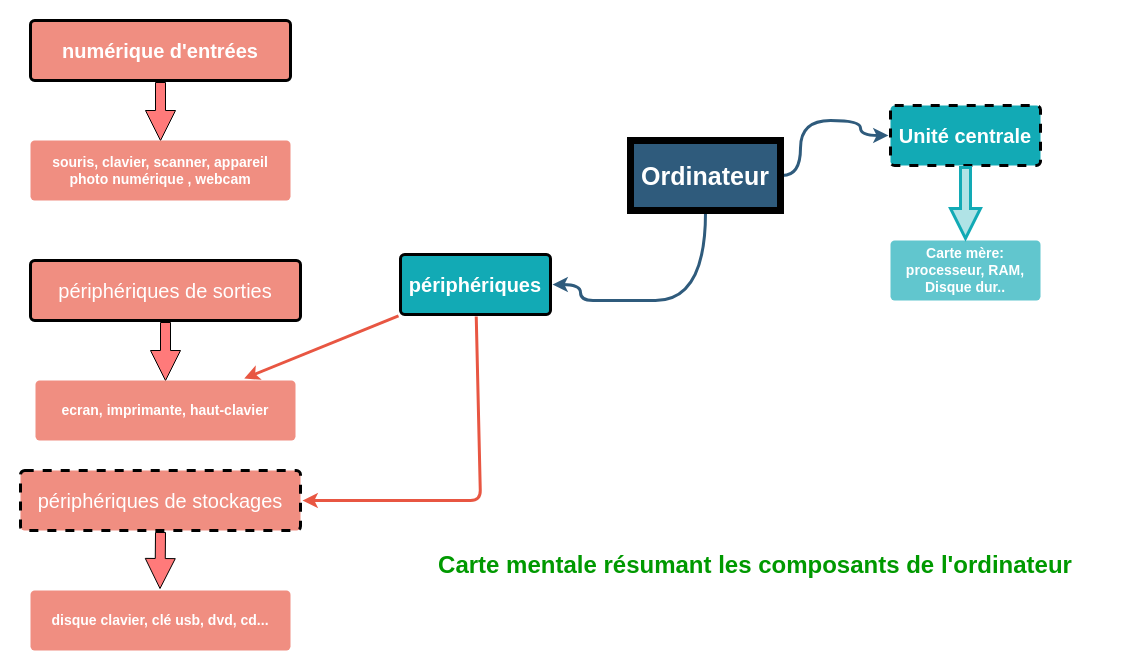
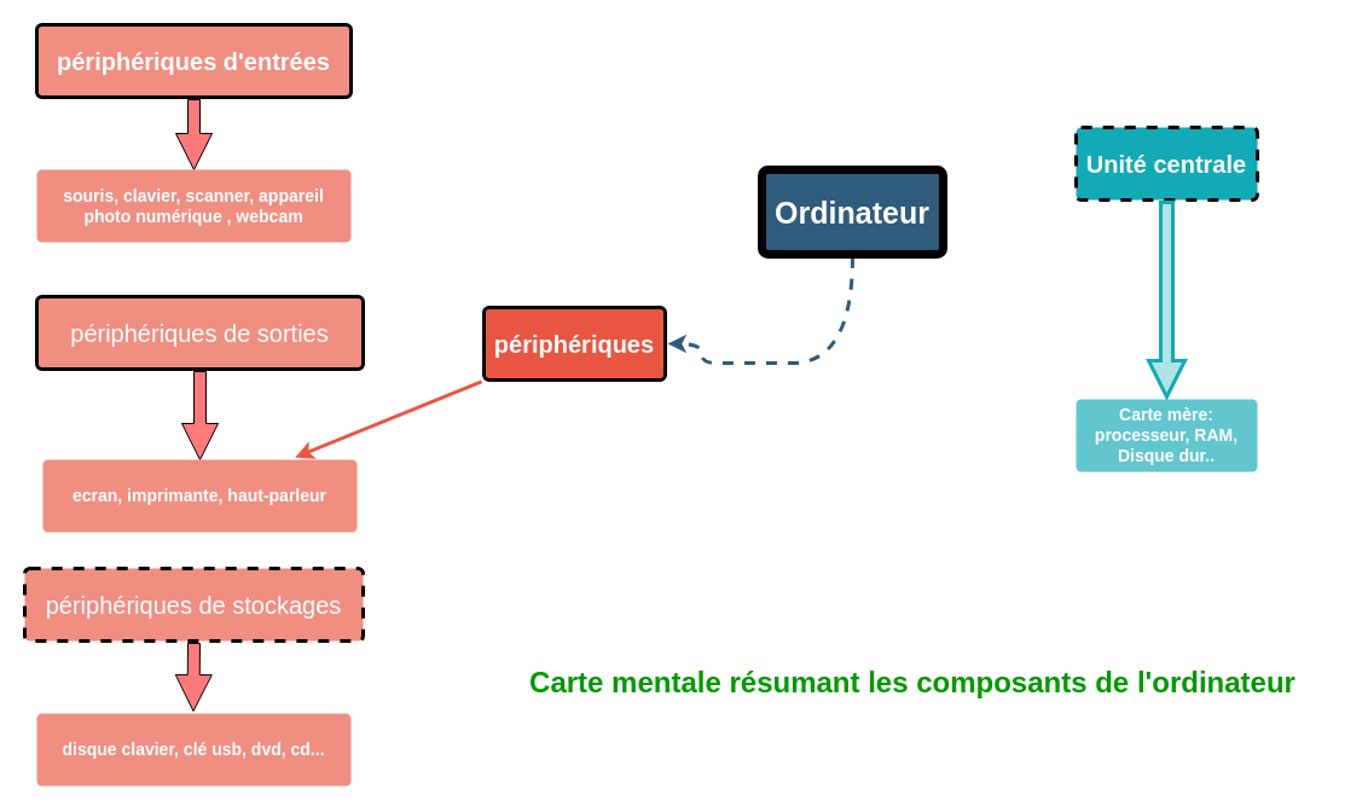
- <mxCell id="10" value="numérique d'entrées" style="rounded=1;whiteSpace=wrap;html=1;shadow=0;labelBackgroundColor=none;strokeColor=default;strokeWidth=3;fillColor=#f08e81;fontFamily=Helvetica;fontSize=20;fontColor=#FFFFFF;align=center;spacing=5;fontStyle=1;arcSize=7;perimeterSpacing=2;" parent="1" vertex="1"><mxGeometry x="30" y="20" width="260" height="60" as="geometry" /></mxCell>
+ <mxCell id="10" value="périphériques d'entrées" style="rounded=1;whiteSpace=wrap;html=1;shadow=0;labelBackgroundColor=none;strokeColor=default;strokeWidth=3;fillColor=#f08e81;fontFamily=Helvetica;fontSize=20;fontColor=#FFFFFF;align=center;spacing=5;fontStyle=1;arcSize=7;perimeterSpacing=2;" parent="1" vertex="1"><mxGeometry x="30" y="20" width="260" height="60" as="geometry" /></mxCell>
- <mxCell id="2" value="" style="edgeStyle=orthogonalEdgeStyle;rounded=0;jumpStyle=none;html=1;shadow=0;labelBackgroundColor=none;startArrow=none;startFill=0;endArrow=classic;endFill=1;jettySize=auto;orthogonalLoop=1;strokeColor=#2F5B7C;strokeWidth=3;fontFamily=Helvetica;fontSize=16;fontColor=#23445D;spacing=5;curved=1;" parent="1" source="4" target="11" edge="1"><mxGeometry relative="1" as="geometry"><Array as="points"><mxPoint x="800" y="175" /><mxPoint x="800" y="120" /><mxPoint x="860" y="120" /><mxPoint x="860" y="135" /></Array></mxGeometry></mxCell>
- <mxCell id="4" value="Ordinateur" style="whiteSpace=wrap;html=1;shadow=0;labelBackgroundColor=none;strokeColor=default;strokeWidth=7;fillColor=#2F5B7C;fontFamily=Helvetica;fontSize=25;fontColor=#FFFFFF;align=center;fontStyle=1;spacing=5;arcSize=7;perimeterSpacing=2;rounded=0;" parent="1" vertex="1"><mxGeometry x="630" y="140" width="150" height="70" as="geometry" /></mxCell>
+ <mxCell id="4" value="Ordinateur" style="rounded=1;whiteSpace=wrap;html=1;shadow=0;labelBackgroundColor=none;strokeColor=default;strokeWidth=7;fillColor=#2F5B7C;fontFamily=Helvetica;fontSize=25;fontColor=#FFFFFF;align=center;fontStyle=1;spacing=5;arcSize=7;perimeterSpacing=2;" parent="1" vertex="1"><mxGeometry x="630" y="140" width="150" height="70" as="geometry" /></mxCell>
- <mxCell id="12" value="Carte mère:&lt;br&gt;processeur, RAM, Disque dur.." style="rounded=1;whiteSpace=wrap;html=1;shadow=0;labelBackgroundColor=none;strokeColor=none;strokeWidth=3;fillColor=#61c6ce;fontFamily=Helvetica;fontSize=14;fontColor=#FFFFFF;align=center;spacing=5;fontStyle=1;arcSize=7;perimeterSpacing=2;" parent="1" vertex="1"><mxGeometry x="890" y="240" width="150" height="60" as="geometry" /></mxCell>
+ <mxCell id="12" value="Carte mère:&lt;br&gt;processeur, RAM, Disque dur.." style="rounded=1;whiteSpace=wrap;html=1;shadow=0;labelBackgroundColor=none;strokeColor=none;strokeWidth=3;fillColor=#61c6ce;fontFamily=Helvetica;fontSize=14;fontColor=#FFFFFF;align=center;spacing=5;fontStyle=1;arcSize=7;perimeterSpacing=2;" parent="1" vertex="1"><mxGeometry x="890" y="330" width="150" height="60" as="geometry" /></mxCell>
- <mxCell id="7" value="périphériques" style="rounded=1;whiteSpace=wrap;html=1;shadow=0;labelBackgroundColor=none;strokeColor=default;strokeWidth=3;fillColor=#12aab5;fontFamily=Helvetica;fontSize=20;fontColor=#FFFFFF;align=center;spacing=5;fontStyle=1;arcSize=7;perimeterSpacing=2;" parent="1" vertex="1"><mxGeometry x="400" y="254" width="150" height="60" as="geometry" /></mxCell>
+ <mxCell id="7" value="périphériques" style="rounded=1;whiteSpace=wrap;html=1;shadow=0;labelBackgroundColor=none;strokeColor=default;strokeWidth=3;fillColor=#e85642;fontFamily=Helvetica;fontSize=20;fontColor=#FFFFFF;align=center;spacing=5;fontStyle=1;arcSize=7;perimeterSpacing=2;" parent="1" vertex="1"><mxGeometry x="400" y="254" width="150" height="60" as="geometry" /></mxCell>
- <mxCell id="9" value="périphériques de sorties" style="rounded=1;whiteSpace=wrap;html=1;shadow=0;labelBackgroundColor=none;strokeColor=default;strokeWidth=3;fillColor=#f08e81;fontFamily=Helvetica;fontSize=20;fontColor=#FFFFFF;align=center;spacing=5;fontStyle=0;arcSize=7;perimeterSpacing=2;" parent="1" vertex="1"><mxGeometry x="30" y="260" width="270" height="60" as="geometry" /></mxCell>
+ <mxCell id="9" value="périphériques de sorties" style="rounded=1;whiteSpace=wrap;html=1;shadow=0;labelBackgroundColor=none;strokeColor=default;strokeWidth=3;fillColor=#f08e81;fontFamily=Helvetica;fontSize=20;fontColor=#FFFFFF;align=center;spacing=5;fontStyle=0;arcSize=7;perimeterSpacing=2;" parent="1" vertex="1"><mxGeometry x="30" y="245" width="270" height="60" as="geometry" /></mxCell>
- <mxCell id="3" value="" style="edgeStyle=orthogonalEdgeStyle;rounded=0;jumpStyle=none;html=1;shadow=0;labelBackgroundColor=none;startArrow=none;startFill=0;endArrow=classic;endFill=1;jettySize=auto;orthogonalLoop=1;strokeColor=#2F5B7C;strokeWidth=3;fontFamily=Helvetica;fontSize=16;fontColor=#23445D;spacing=5;curved=1;" parent="1" source="4" target="7" edge="1"><mxGeometry relative="1" as="geometry"><Array as="points"><mxPoint x="605" y="300" /><mxPoint x="580" y="300" /><mxPoint x="580" y="330" /></Array></mxGeometry></mxCell>
+ <mxCell id="3" value="" style="edgeStyle=orthogonalEdgeStyle;rounded=0;jumpStyle=none;html=1;shadow=0;labelBackgroundColor=none;startArrow=none;startFill=0;endArrow=classic;endFill=1;jettySize=auto;orthogonalLoop=1;strokeColor=#2F5B7C;strokeWidth=3;fontFamily=Helvetica;fontSize=16;fontColor=#23445D;spacing=5;curved=1;dashed=1;" parent="1" source="4" target="7" edge="1"><mxGeometry relative="1" as="geometry"><Array as="points"><mxPoint x="605" y="300" /><mxPoint x="580" y="300" /><mxPoint x="580" y="330" /></Array></mxGeometry></mxCell>
- <mxCell id="18" value="ecran, imprimante, haut-clavier" style="rounded=1;whiteSpace=wrap;html=1;shadow=0;labelBackgroundColor=none;strokeColor=none;strokeWidth=3;fillColor=#f08e81;fontFamily=Helvetica;fontSize=14;fontColor=#FFFFFF;align=center;spacing=5;fontStyle=1;arcSize=7;perimeterSpacing=2;" vertex="1" parent="1"><mxGeometry x="35" y="380" width="260" height="60" as="geometry" /></mxCell>
+ <mxCell id="18" value="ecran, imprimante, haut-parleur" style="rounded=1;whiteSpace=wrap;html=1;shadow=0;labelBackgroundColor=none;strokeColor=none;strokeWidth=3;fillColor=#f08e81;fontFamily=Helvetica;fontSize=14;fontColor=#FFFFFF;align=center;spacing=5;fontStyle=1;arcSize=7;perimeterSpacing=2;" vertex="1" parent="1"><mxGeometry x="35" y="380" width="260" height="60" as="geometry" /></mxCell>
- <mxCell id="6" value="" style="edgeStyle=none;rounded=1;jumpStyle=none;html=1;shadow=0;labelBackgroundColor=none;startArrow=none;startFill=0;jettySize=auto;orthogonalLoop=1;strokeColor=#E85642;strokeWidth=3;fontFamily=Helvetica;fontSize=14;fontColor=#FFFFFF;spacing=5;fontStyle=1;fillColor=#b0e3e6;" parent="1" source="7" target="8" edge="1"><mxGeometry relative="1" as="geometry"><Array as="points"><mxPoint x="480" y="500" /></Array></mxGeometry></mxCell>
